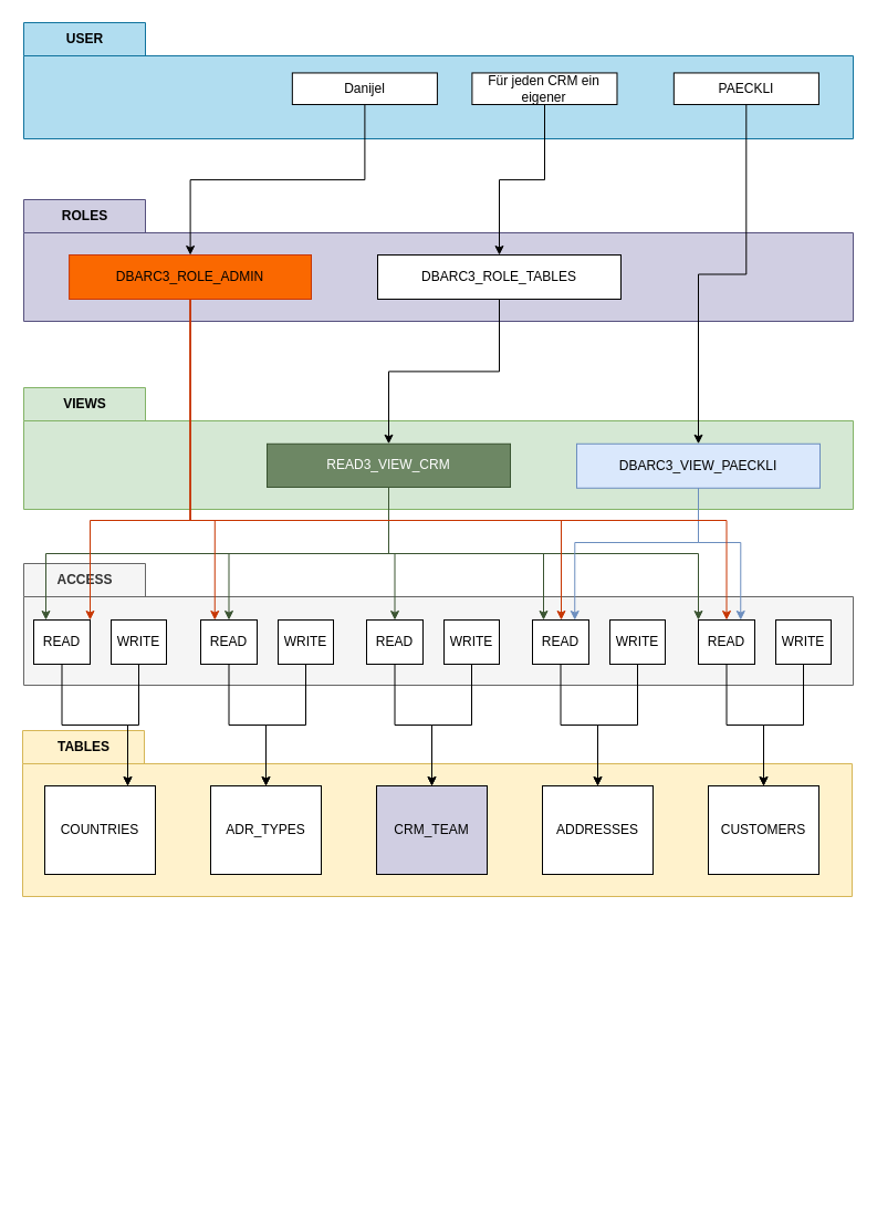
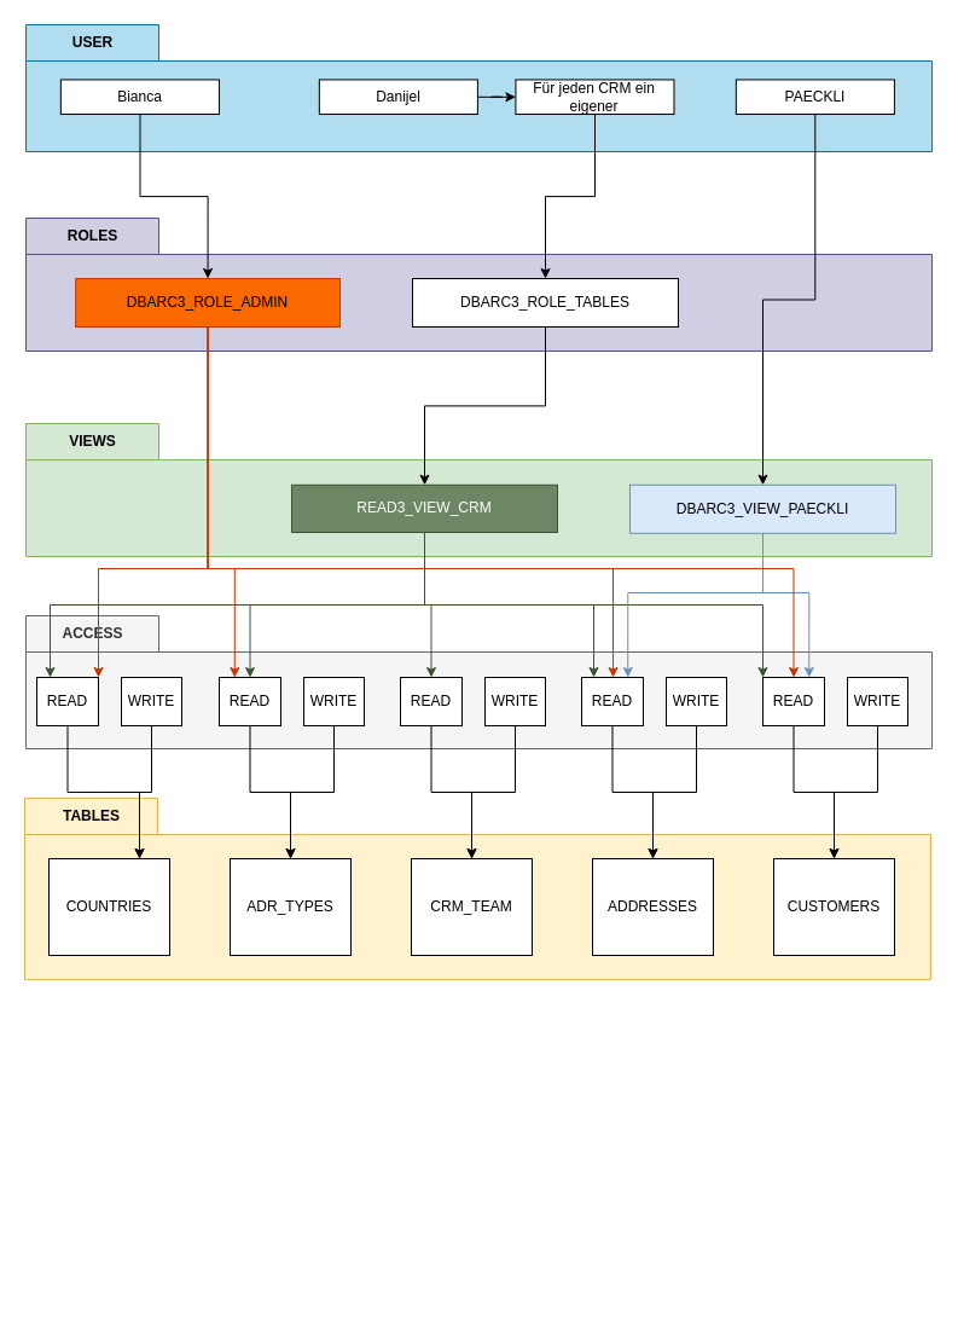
+ <mxCell id="6" value="Bianca" style="rounded=0;whiteSpace=wrap;html=1;" parent="2" vertex="1"><mxGeometry x="28.85" y="45.451" width="131.073" height="28.571" as="geometry" /></mxCell>
+ <mxCell id="56" style="edgeStyle=orthogonalEdgeStyle;rounded=0;orthogonalLoop=1;jettySize=auto;html=1;entryX=0.5;entryY=0;entryDx=0;entryDy=0;" edge="1" parent="1" source="6" target="15"><mxGeometry relative="1" as="geometry" /></mxCell>
- <mxCell id="55" style="edgeStyle=orthogonalEdgeStyle;rounded=0;orthogonalLoop=1;jettySize=auto;html=1;" edge="1" parent="1" source="4" target="15"><mxGeometry relative="1" as="geometry" /></mxCell>
+ <mxCell id="55" style="edgeStyle=orthogonalEdgeStyle;rounded=0;orthogonalLoop=1;jettySize=auto;html=1;" edge="1" parent="1" source="4" target="5"><mxGeometry relative="1" as="geometry" /></mxCell>
- <mxCell id="22" value="CRM_TEAM" style="rounded=0;whiteSpace=wrap;html=1;container=0;fillColor=#d0cee2;" parent="16" vertex="1"><mxGeometry x="320" y="50" width="100" height="80" as="geometry" /></mxCell>
+ <mxCell id="22" value="CRM_TEAM" style="rounded=0;whiteSpace=wrap;html=1;container=0;" parent="16" vertex="1"><mxGeometry x="320" y="50" width="100" height="80" as="geometry" /></mxCell>
